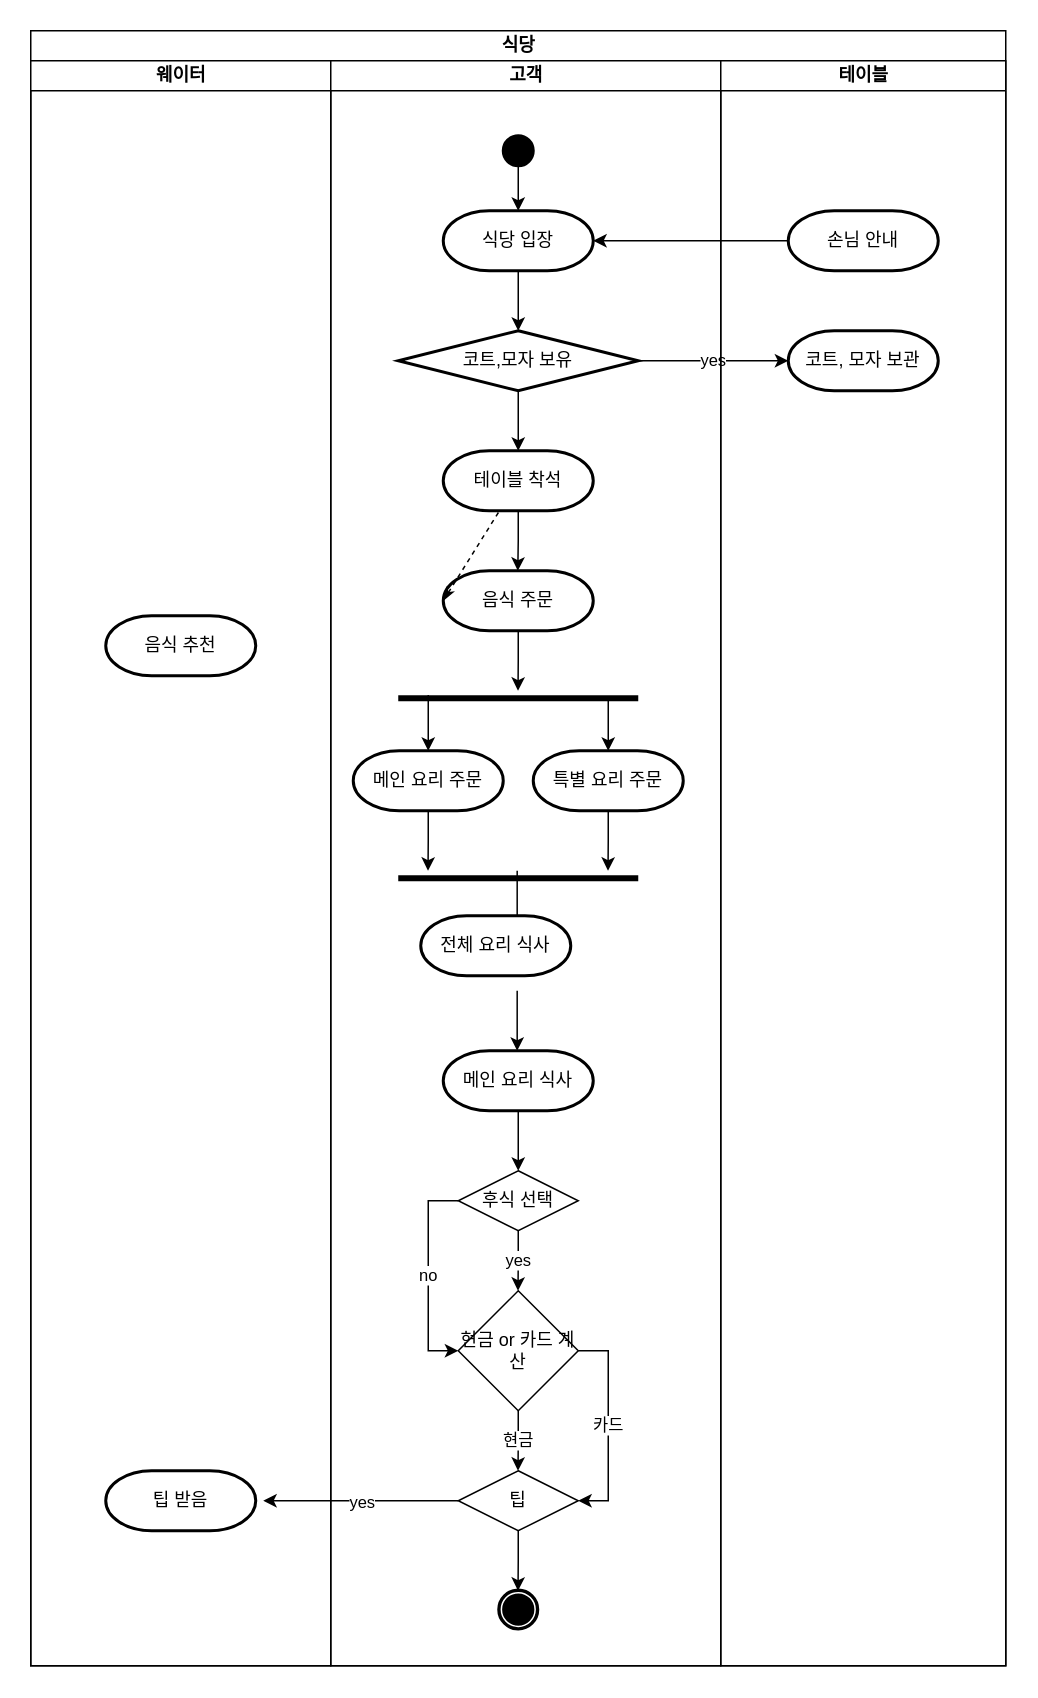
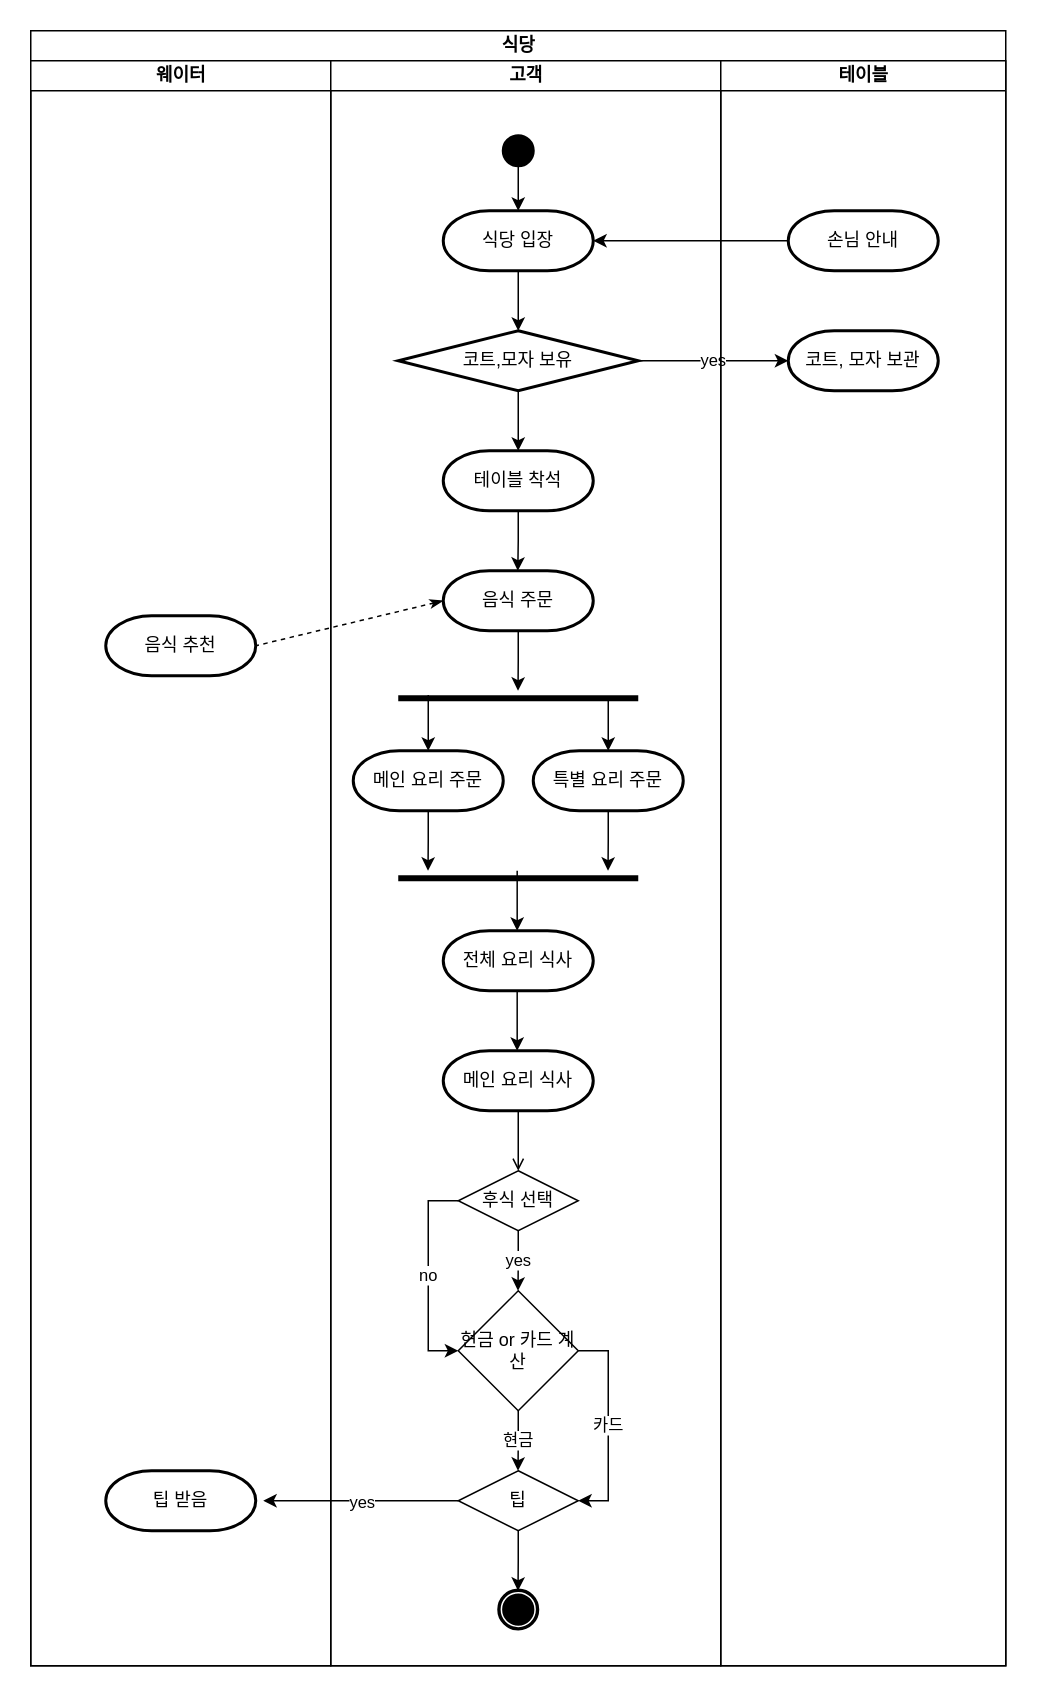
- <mxCell id="35" value="" style="endArrow=none;dashed=1;html=1;startArrow=classicThin;startFill=1;exitX=0;exitY=0.5;exitDx=0;exitDy=0;exitPerimeter=0;" edge="1" parent="9" source="15" target="14"><mxGeometry width="50" height="50" relative="1" as="geometry"><mxPoint x="165" y="380" as="sourcePoint" /><mxPoint x="175" y="310" as="targetPoint" /></mxGeometry></mxCell>
+ <mxCell id="35" value="" style="endArrow=none;dashed=1;html=1;startArrow=classicThin;startFill=1;exitX=0;exitY=0.5;exitDx=0;exitDy=0;exitPerimeter=0;entryX=1;entryY=0.5;entryDx=0;entryDy=0;entryPerimeter=0;" edge="1" parent="9" source="15" target="11"><mxGeometry width="50" height="50" relative="1" as="geometry"><mxPoint x="165" y="380" as="sourcePoint" /><mxPoint x="175" y="310" as="targetPoint" /></mxGeometry></mxCell>
- <mxCell id="22" value="전체 요리 식사" style="strokeWidth=2;html=1;shape=mxgraph.flowchart.terminator;whiteSpace=wrap;fillColor=#FFFFFF;" vertex="1" parent="13"><mxGeometry x="60" y="570" width="100" height="40" as="geometry" /></mxCell>
+ <mxCell id="22" value="전체 요리 식사" style="strokeWidth=2;html=1;shape=mxgraph.flowchart.terminator;whiteSpace=wrap;fillColor=#FFFFFF;" vertex="1" parent="13"><mxGeometry x="75" y="580" width="100" height="40" as="geometry" /></mxCell>
- <mxCell id="24" style="edgeStyle=orthogonalEdgeStyle;rounded=0;orthogonalLoop=1;jettySize=auto;html=1;exitX=0.5;exitY=1;exitDx=0;exitDy=0;exitPerimeter=0;startArrow=none;startFill=0;endArrow=classic;endFill=1;" edge="1" parent="13" source="25" target="27"><mxGeometry relative="1" as="geometry" /></mxCell>
+ <mxCell id="24" style="edgeStyle=orthogonalEdgeStyle;rounded=0;orthogonalLoop=1;jettySize=auto;html=1;exitX=0.5;exitY=1;exitDx=0;exitDy=0;exitPerimeter=0;startArrow=none;startFill=0;endArrow=open;endFill=1;" edge="1" parent="13" source="25" target="27"><mxGeometry relative="1" as="geometry" /></mxCell>
